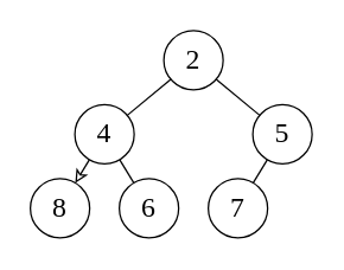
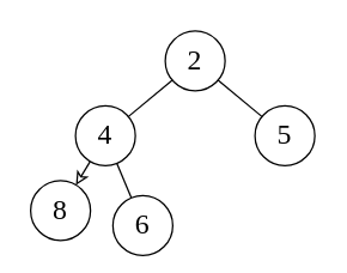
- <mxCell id="8" style="edgeStyle=none;html=1;fontFamily=Times New Roman;fontSize=19;endArrow=none;endFill=0;" parent="1" source="9" target="12" edge="1"><mxGeometry relative="1" as="geometry" /></mxCell>
- <mxCell id="11" value="6" style="ellipse;whiteSpace=wrap;html=1;fontFamily=Times New Roman;fontSize=19;" parent="1" vertex="1"><mxGeometry x="80" y="120" width="40" height="40" as="geometry" /></mxCell>
+ <mxCell id="11" value="6" style="ellipse;whiteSpace=wrap;html=1;fontFamily=Times New Roman;fontSize=19;" parent="1" vertex="1"><mxGeometry x="75" y="130" width="40" height="40" as="geometry" /></mxCell>
- <mxCell id="12" value="7" style="ellipse;whiteSpace=wrap;html=1;fontFamily=Times New Roman;fontSize=19;" parent="1" vertex="1"><mxGeometry x="140" y="120" width="40" height="40" as="geometry" /></mxCell>
